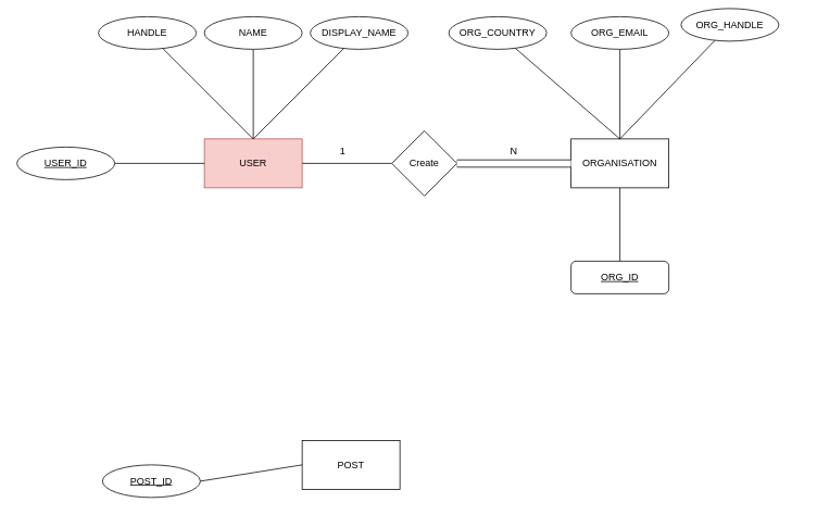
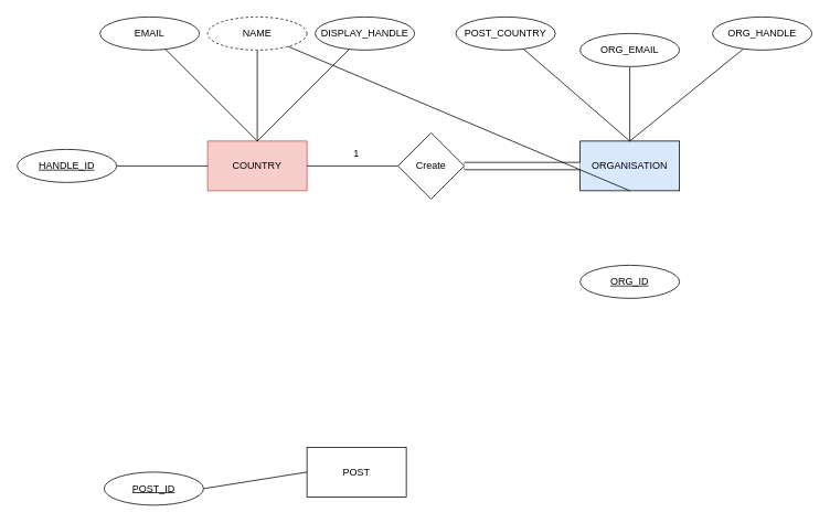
- <mxCell id="22" value="ORG_HANDLE" style="ellipse;whiteSpace=wrap;html=1;" vertex="1" parent="1"><mxGeometry x="835" y="10" width="120" height="40" as="geometry" /></mxCell>
+ <mxCell id="22" value="ORG_HANDLE" style="ellipse;whiteSpace=wrap;html=1;" vertex="1" parent="1"><mxGeometry x="860" y="20" width="120" height="40" as="geometry" /></mxCell>
- <mxCell id="6" value="HANDLE" style="ellipse;whiteSpace=wrap;html=1;" vertex="1" parent="1"><mxGeometry x="120" y="20" width="120" height="40" as="geometry" /></mxCell>
+ <mxCell id="6" value="EMAIL" style="ellipse;whiteSpace=wrap;html=1;" vertex="1" parent="1"><mxGeometry x="120" y="20" width="120" height="40" as="geometry" /></mxCell>
- <mxCell id="4" value="NAME" style="ellipse;whiteSpace=wrap;html=1;" vertex="1" parent="1"><mxGeometry x="250" y="20" width="120" height="40" as="geometry" /></mxCell>
+ <mxCell id="4" value="NAME" style="ellipse;whiteSpace=wrap;html=1;dashed=1;" vertex="1" parent="1"><mxGeometry x="250" y="20" width="120" height="40" as="geometry" /></mxCell>
- <mxCell id="8" value="DISPLAY_NAME" style="ellipse;whiteSpace=wrap;html=1;" vertex="1" parent="1"><mxGeometry x="380" y="20" width="120" height="40" as="geometry" /></mxCell>
+ <mxCell id="8" value="DISPLAY_HANDLE" style="ellipse;whiteSpace=wrap;html=1;" vertex="1" parent="1"><mxGeometry x="380" y="20" width="120" height="40" as="geometry" /></mxCell>
- <mxCell id="18" value="ORG_COUNTRY" style="ellipse;whiteSpace=wrap;html=1;" vertex="1" parent="1"><mxGeometry x="550" y="20" width="120" height="40" as="geometry" /></mxCell>
+ <mxCell id="18" value="POST_COUNTRY" style="ellipse;whiteSpace=wrap;html=1;" vertex="1" parent="1"><mxGeometry x="550" y="20" width="120" height="40" as="geometry" /></mxCell>
- <mxCell id="20" value="ORG_EMAIL" style="ellipse;whiteSpace=wrap;html=1;" vertex="1" parent="1"><mxGeometry x="700" y="20" width="120" height="40" as="geometry" /></mxCell>
+ <mxCell id="20" value="ORG_EMAIL" style="ellipse;whiteSpace=wrap;html=1;" vertex="1" parent="1"><mxGeometry x="700" y="40" width="120" height="40" as="geometry" /></mxCell>
- <mxCell id="12" value="1" style="text;html=1;strokeColor=none;fillColor=none;align=center;verticalAlign=middle;whiteSpace=wrap;rounded=0;" vertex="1" parent="1"><mxGeometry x="390" y="170" width="60" height="30" as="geometry" /></mxCell>
+ <mxCell id="12" value="1" style="text;html=1;strokeColor=none;fillColor=none;align=center;verticalAlign=middle;whiteSpace=wrap;rounded=0;" vertex="1" parent="1"><mxGeometry x="400" y="170" width="60" height="30" as="geometry" /></mxCell>
- <mxCell id="14" value="N" style="text;html=1;strokeColor=none;fillColor=none;align=center;verticalAlign=middle;whiteSpace=wrap;rounded=0;" vertex="1" parent="1"><mxGeometry x="600" y="170" width="60" height="30" as="geometry" /></mxCell>
- <mxCell id="16" value="&lt;u&gt;USER_ID&lt;/u&gt;" style="ellipse;whiteSpace=wrap;html=1;" vertex="1" parent="1"><mxGeometry x="20" y="180" width="120" height="40" as="geometry" /></mxCell>
+ <mxCell id="16" value="&lt;u&gt;HANDLE_ID&lt;/u&gt;" style="ellipse;whiteSpace=wrap;html=1;" vertex="1" parent="1"><mxGeometry x="20" y="180" width="120" height="40" as="geometry" /></mxCell>
- <mxCell id="2" value="USER" style="rounded=0;whiteSpace=wrap;html=1;fillColor=#f8cecc;strokeColor=#b85450;" vertex="1" parent="1"><mxGeometry x="250" y="170" width="120" height="60" as="geometry" /></mxCell>
+ <mxCell id="2" value="COUNTRY" style="rounded=0;whiteSpace=wrap;html=1;fillColor=#f8cecc;strokeColor=#b85450;" vertex="1" parent="1"><mxGeometry x="250" y="170" width="120" height="60" as="geometry" /></mxCell>
- <mxCell id="10" value="ORGANISATION" style="rounded=0;whiteSpace=wrap;html=1;" vertex="1" parent="1"><mxGeometry x="700" y="170" width="120" height="60" as="geometry" /></mxCell>
+ <mxCell id="10" value="ORGANISATION" style="rounded=0;whiteSpace=wrap;html=1;fillColor=#dae8fc;" vertex="1" parent="1"><mxGeometry x="700" y="170" width="120" height="60" as="geometry" /></mxCell>
- <mxCell id="23" value="" style="endArrow=none;html=1;rounded=0;entryX=0.5;entryY=0;entryDx=0;entryDy=0;exitX=0.5;exitY=1;exitDx=0;exitDy=0;" edge="1" parent="1" target="24" source="10"><mxGeometry width="50" height="50" relative="1" as="geometry"><mxPoint x="830" y="340" as="sourcePoint" /><mxPoint x="870" y="540" as="targetPoint" /></mxGeometry></mxCell>
+ <mxCell id="23" value="" style="endArrow=none;html=1;rounded=0;exitX=0.5;exitY=1;exitDx=0;exitDy=0;" edge="1" parent="1" target="4" source="10"><mxGeometry width="50" height="50" relative="1" as="geometry"><mxPoint x="830" y="340" as="sourcePoint" /><mxPoint x="870" y="540" as="targetPoint" /></mxGeometry></mxCell>
- <mxCell id="24" value="&lt;u&gt;ORG_ID&lt;/u&gt;" style="whiteSpace=wrap;html=1;rounded=1;" vertex="1" parent="1"><mxGeometry x="700" y="320" width="120" height="40" as="geometry" /></mxCell>
+ <mxCell id="24" value="&lt;u&gt;ORG_ID&lt;/u&gt;" style="ellipse;whiteSpace=wrap;html=1;" vertex="1" parent="1"><mxGeometry x="700" y="320" width="120" height="40" as="geometry" /></mxCell>
